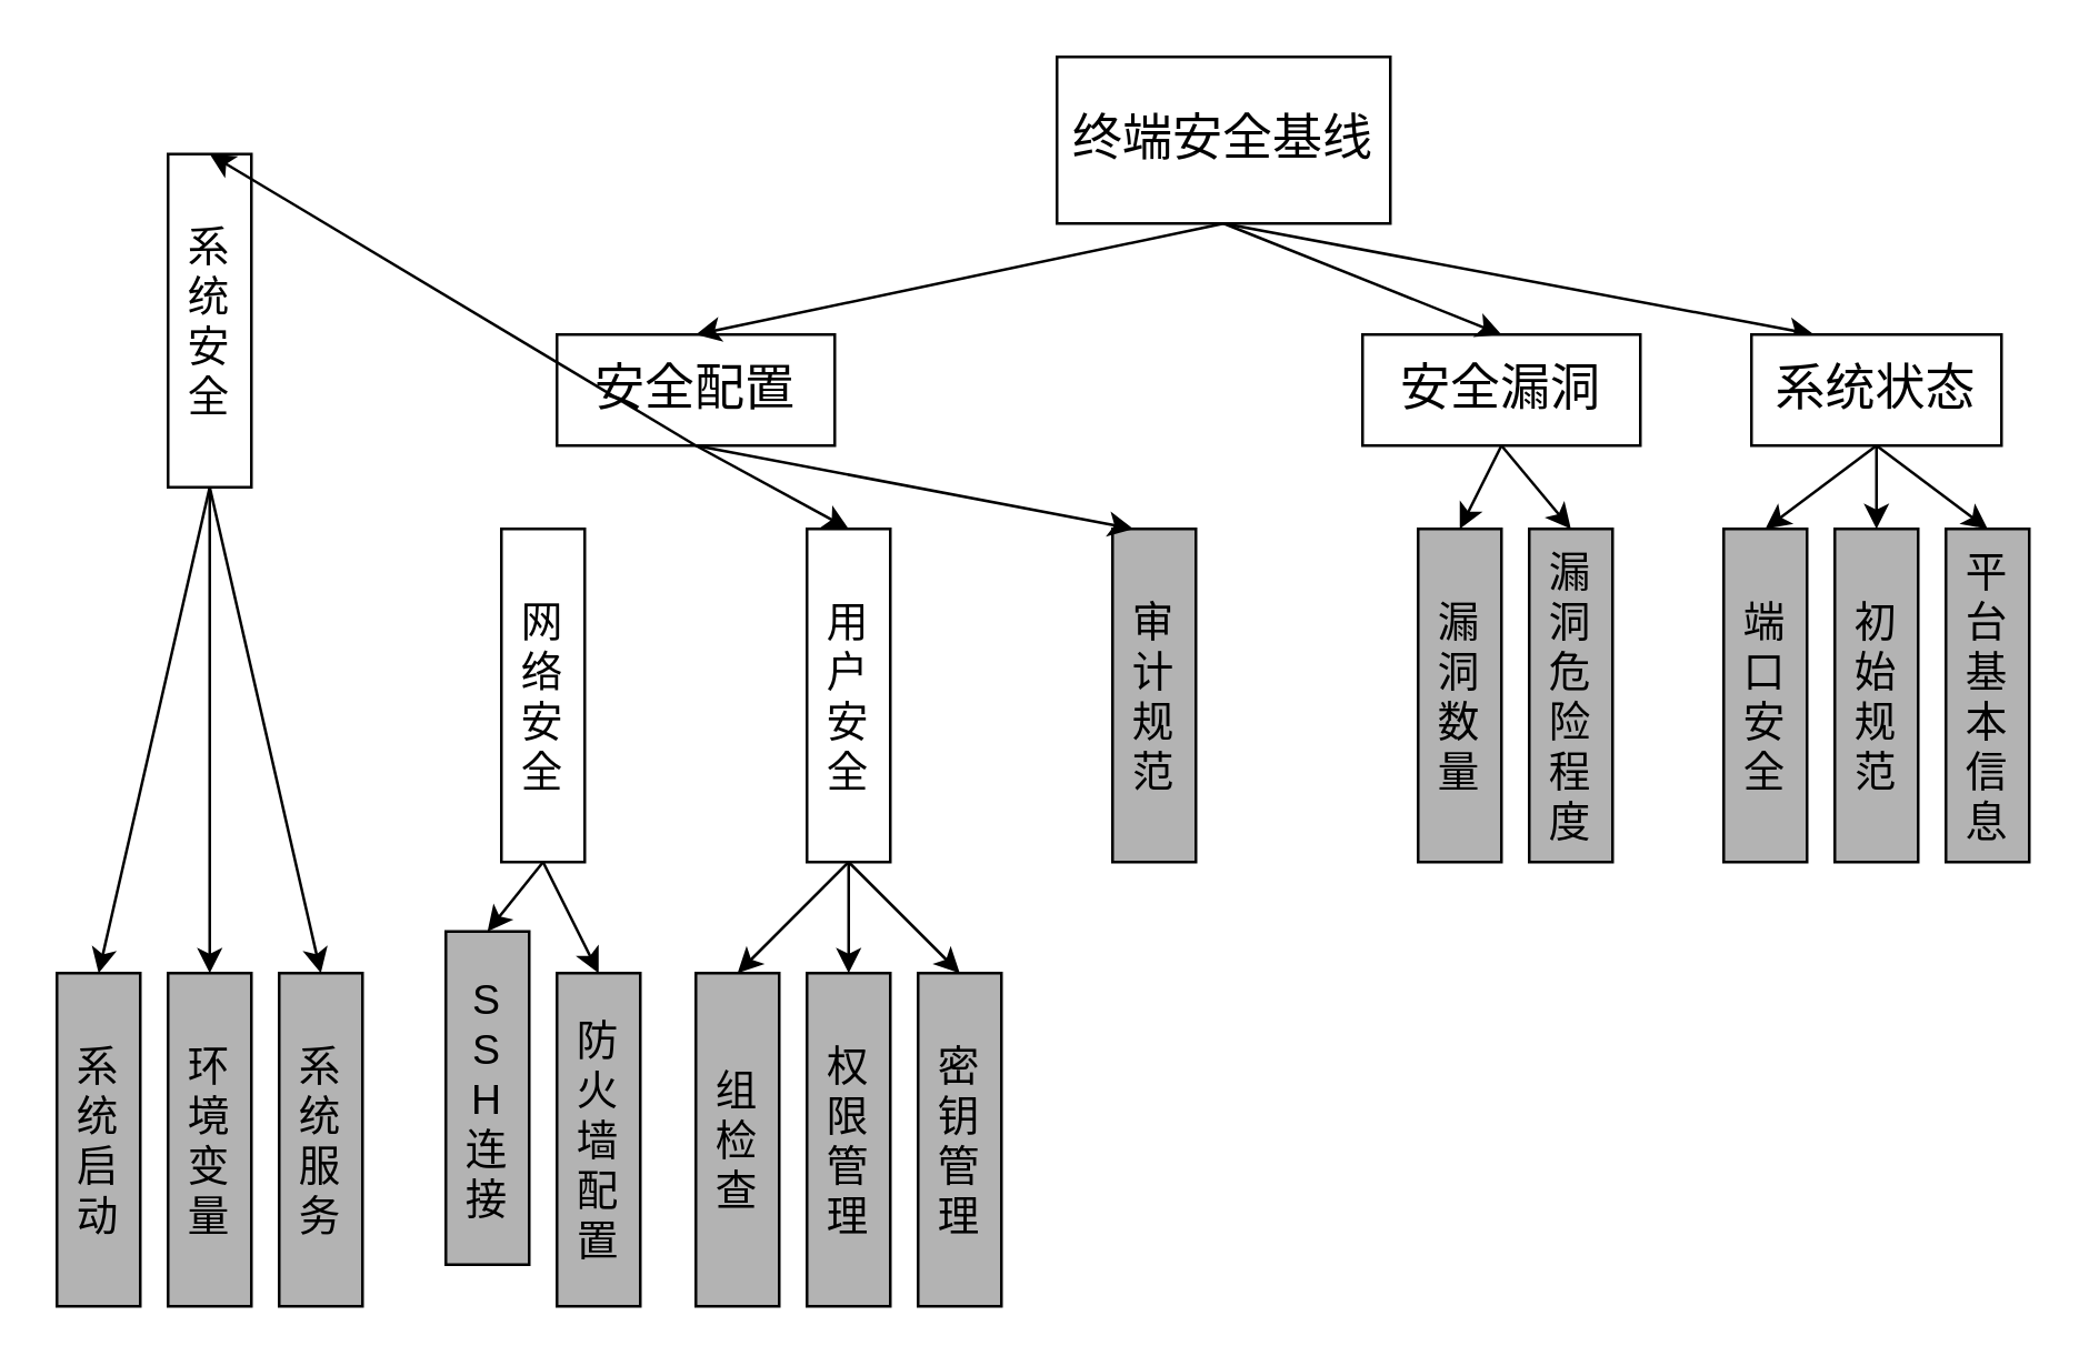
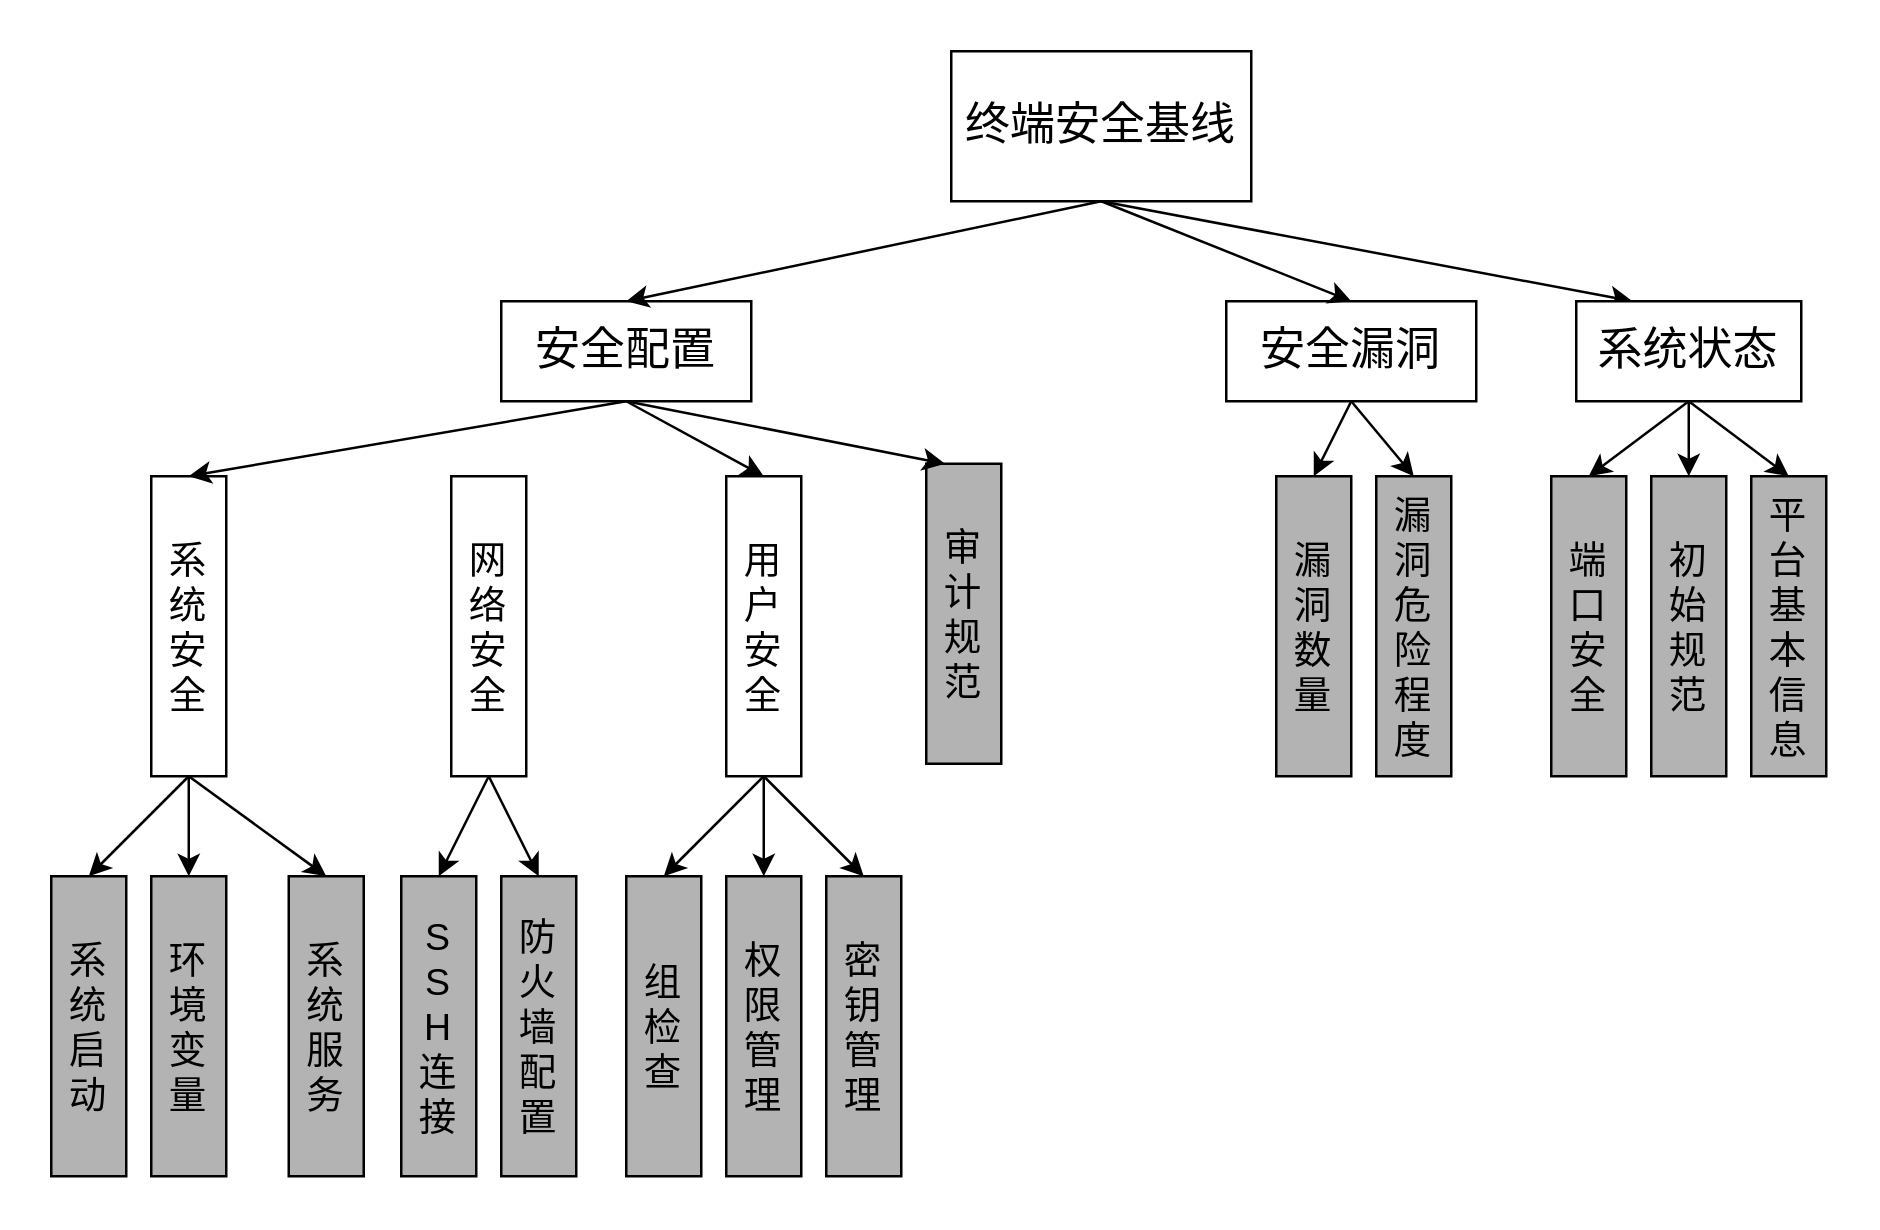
- <mxCell id="9" value="&lt;font style=&quot;font-size: 15px;&quot;&gt;系统安全&lt;/font&gt;" style="rounded=0;whiteSpace=wrap;html=1;" vertex="1" parent="1"><mxGeometry x="60" y="55" width="30" height="120" as="geometry" /></mxCell>
+ <mxCell id="9" value="&lt;font style=&quot;font-size: 15px;&quot;&gt;系统安全&lt;/font&gt;" style="rounded=0;whiteSpace=wrap;html=1;" vertex="1" parent="1"><mxGeometry x="60" y="190" width="30" height="120" as="geometry" /></mxCell>
- <mxCell id="16" value="&lt;span style=&quot;font-size: 15px;&quot;&gt;审计规范&lt;/span&gt;" style="rounded=0;whiteSpace=wrap;html=1;fillColor=#B3B3B3;" vertex="1" parent="1"><mxGeometry x="400" y="190" width="30" height="120" as="geometry" /></mxCell>
+ <mxCell id="16" value="&lt;span style=&quot;font-size: 15px;&quot;&gt;审计规范&lt;/span&gt;" style="rounded=0;whiteSpace=wrap;html=1;fillColor=#B3B3B3;" vertex="1" parent="1"><mxGeometry x="370" y="185" width="30" height="120" as="geometry" /></mxCell>
- <mxCell id="28" value="&lt;font style=&quot;font-size: 15px;&quot;&gt;S&lt;br&gt;S&lt;br&gt;H&lt;br&gt;连&lt;br&gt;接&lt;/font&gt;" style="rounded=0;whiteSpace=wrap;html=1;fillColor=#B3B3B3;" vertex="1" parent="1"><mxGeometry x="160" y="335" width="30" height="120" as="geometry" /></mxCell>
+ <mxCell id="28" value="&lt;font style=&quot;font-size: 15px;&quot;&gt;S&lt;br&gt;S&lt;br&gt;H&lt;br&gt;连&lt;br&gt;接&lt;/font&gt;" style="rounded=0;whiteSpace=wrap;html=1;fillColor=#B3B3B3;" vertex="1" parent="1"><mxGeometry x="160" y="350" width="30" height="120" as="geometry" /></mxCell>
- <mxCell id="29" value="&lt;font style=&quot;font-size: 15px;&quot;&gt;系统服务&lt;/font&gt;" style="rounded=0;whiteSpace=wrap;html=1;fillColor=#B3B3B3;" vertex="1" parent="1"><mxGeometry x="100" y="350" width="30" height="120" as="geometry" /></mxCell>
+ <mxCell id="29" value="&lt;font style=&quot;font-size: 15px;&quot;&gt;系统服务&lt;/font&gt;" style="rounded=0;whiteSpace=wrap;html=1;fillColor=#B3B3B3;" vertex="1" parent="1"><mxGeometry x="115" y="350" width="30" height="120" as="geometry" /></mxCell>
